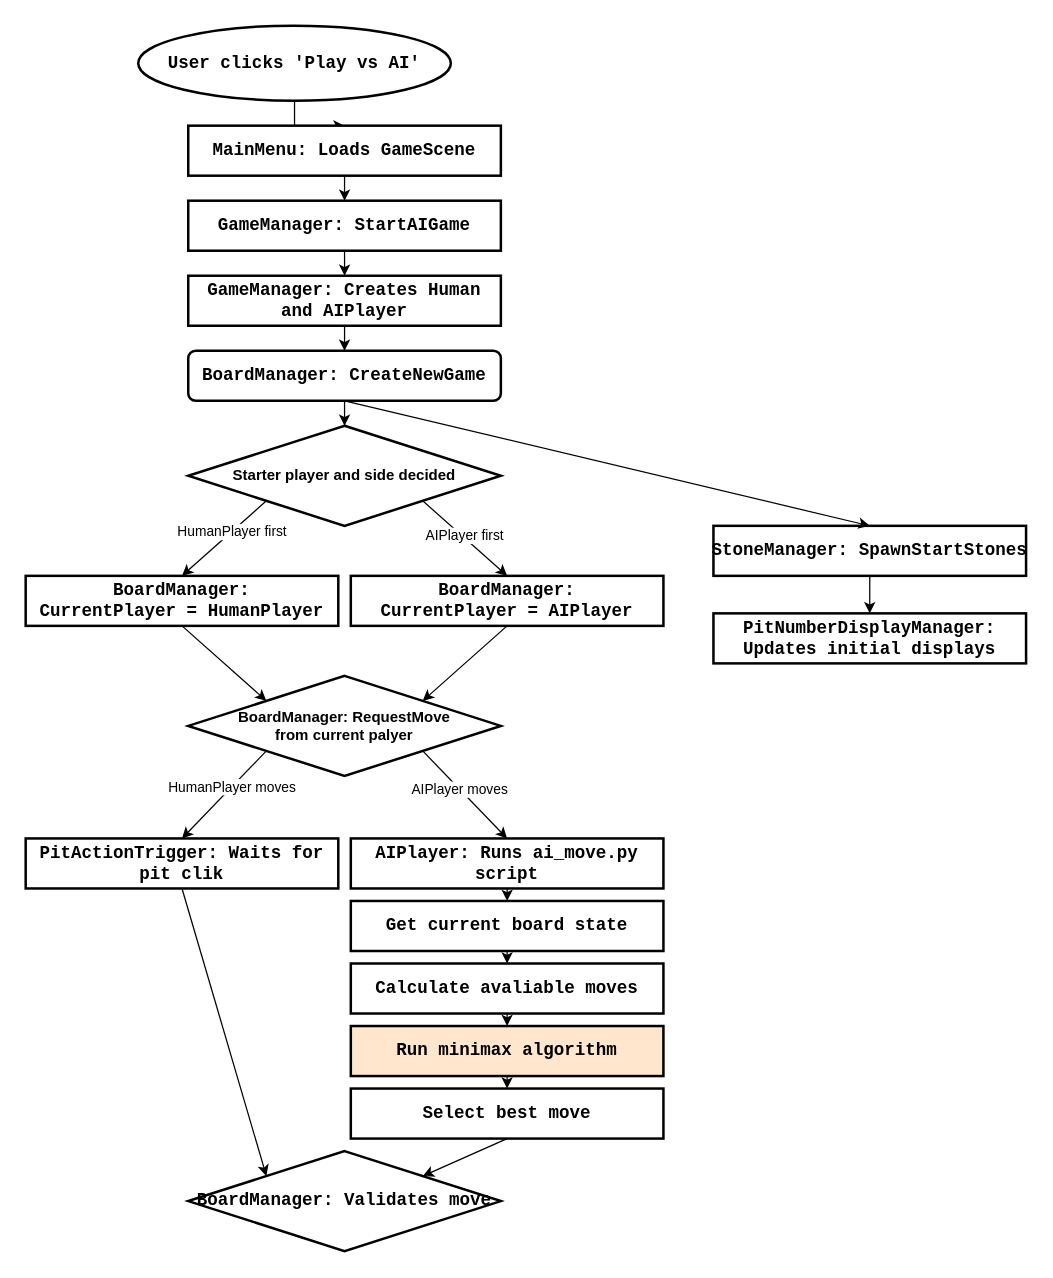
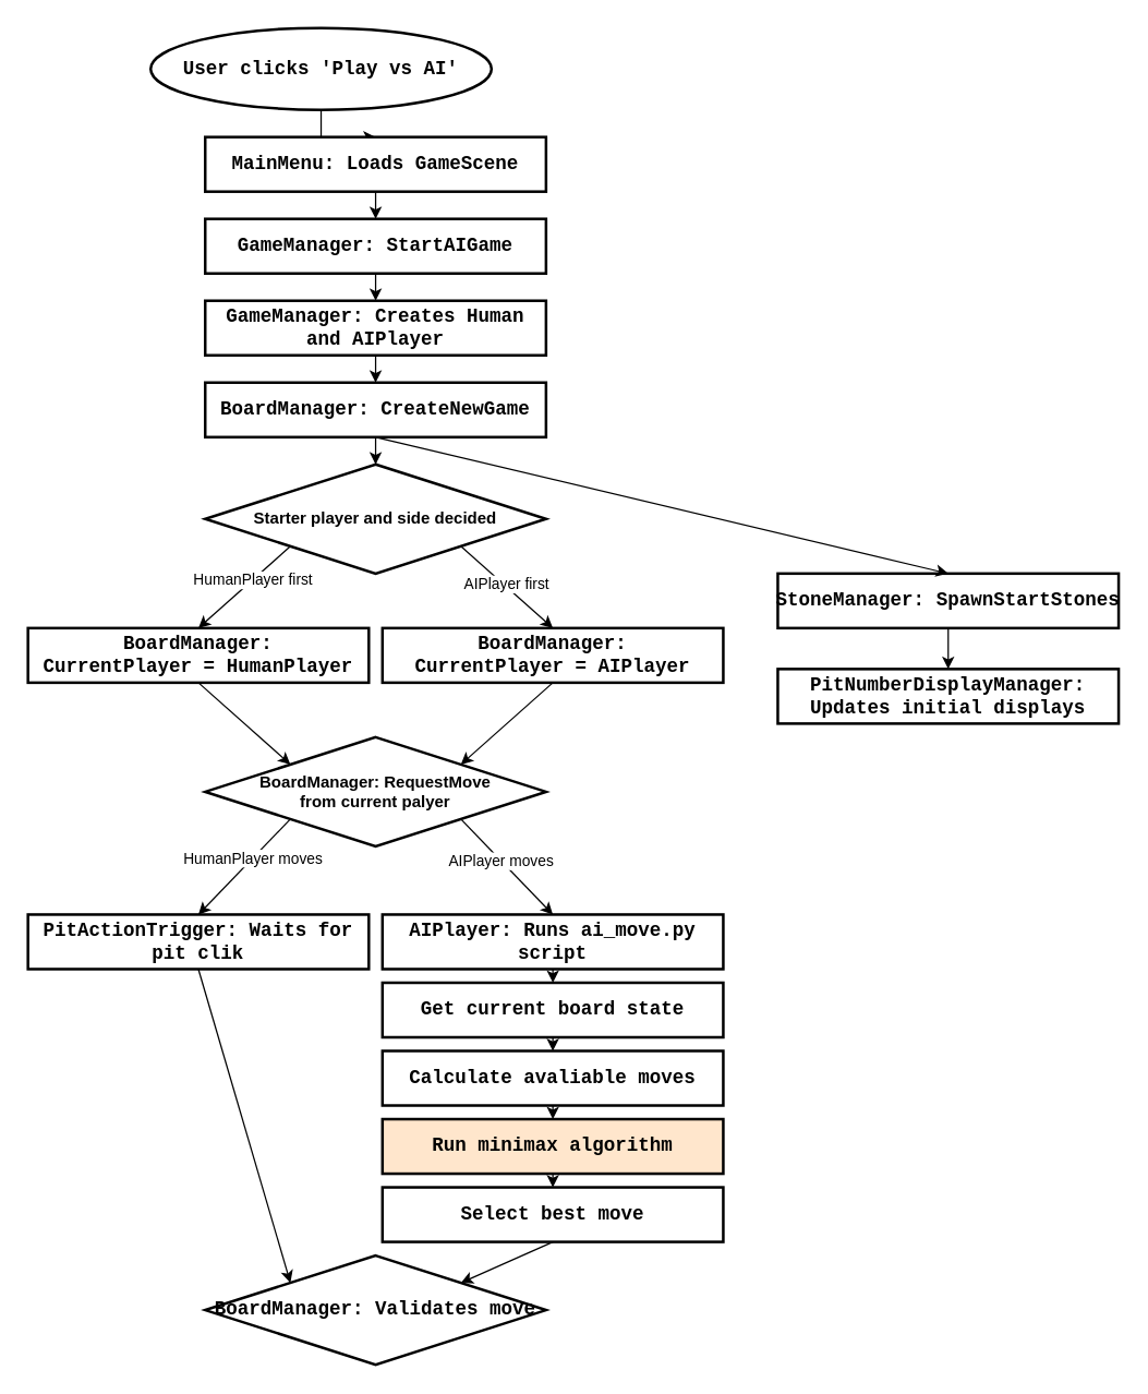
- <mxCell id="11" value="&lt;font face=&quot;Consolas, Courier New, monospace&quot;&gt;&lt;span style=&quot;font-size: 14px; white-space: pre;&quot;&gt;&lt;b&gt;BoardManager: CreateNewGame&lt;/b&gt;&lt;/span&gt;&lt;/font&gt;" style="whiteSpace=wrap;html=1;strokeWidth=2;rounded=1;" vertex="1" parent="1"><mxGeometry x="150" y="280" width="250" height="40" as="geometry" /></mxCell>
+ <mxCell id="11" value="&lt;font face=&quot;Consolas, Courier New, monospace&quot;&gt;&lt;span style=&quot;font-size: 14px; white-space: pre;&quot;&gt;&lt;b&gt;BoardManager: CreateNewGame&lt;/b&gt;&lt;/span&gt;&lt;/font&gt;" style="whiteSpace=wrap;html=1;strokeWidth=2;" vertex="1" parent="1"><mxGeometry x="150" y="280" width="250" height="40" as="geometry" /></mxCell>
